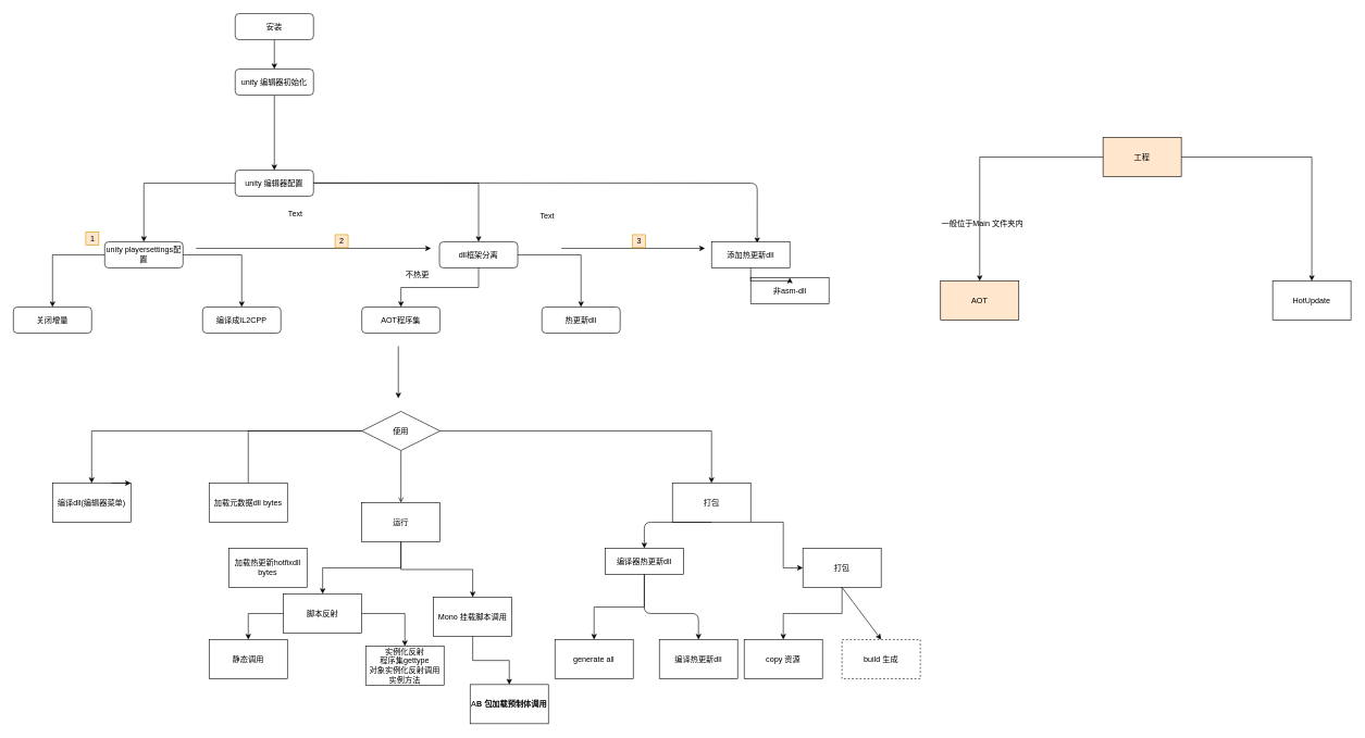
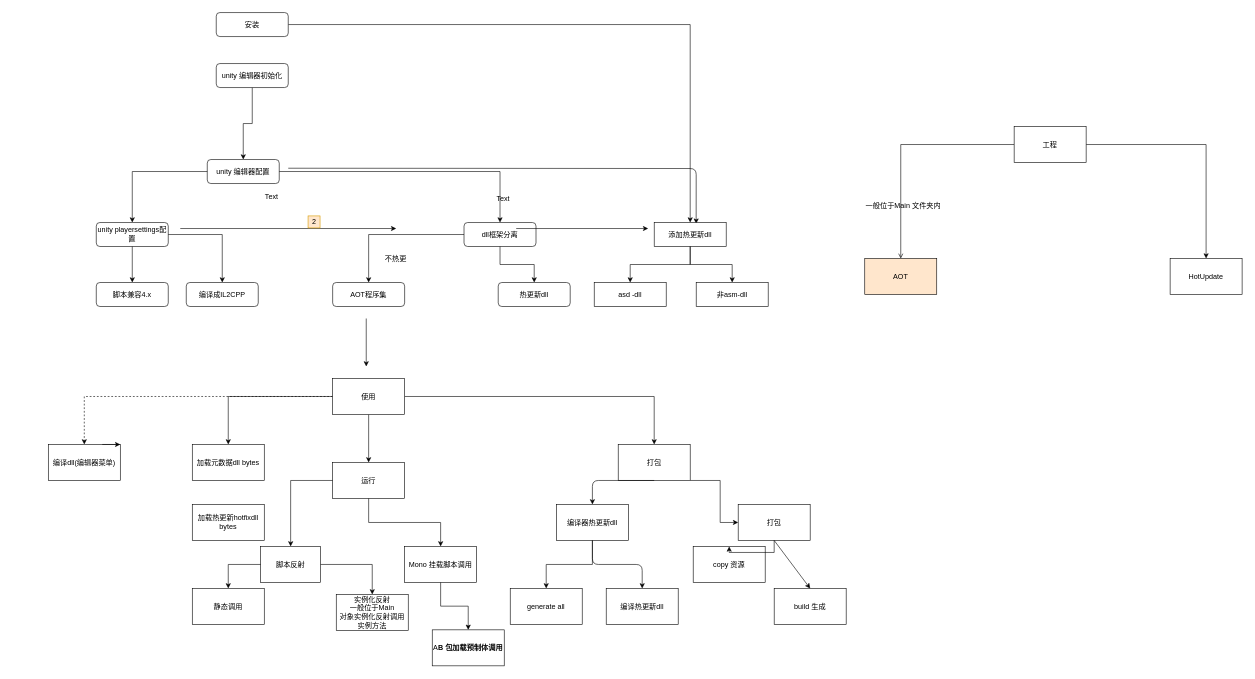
- <mxCell id="2" value="" style="edgeStyle=orthogonalEdgeStyle;rounded=0;orthogonalLoop=1;jettySize=auto;html=1;" parent="1" source="3" target="5" edge="1"><mxGeometry relative="1" as="geometry" /></mxCell>
+ <mxCell id="2" value="" style="edgeStyle=orthogonalEdgeStyle;rounded=0;orthogonalLoop=1;jettySize=auto;html=1;" parent="1" source="3" target="26" edge="1"><mxGeometry relative="1" as="geometry" /></mxCell>
- <mxCell id="74" value="工程" style="whiteSpace=wrap;html=1;fillColor=#ffe6cc;" vertex="1" parent="1"><mxGeometry x="1690" y="210" width="120" height="60" as="geometry" /></mxCell>
+ <mxCell id="74" value="工程" style="whiteSpace=wrap;html=1;" vertex="1" parent="1"><mxGeometry x="1690" y="210" width="120" height="60" as="geometry" /></mxCell>
- <mxCell id="7" value="unity 编辑器配置&lt;br&gt;" style="rounded=1;whiteSpace=wrap;html=1;fontSize=12;glass=0;strokeWidth=1;shadow=0;" parent="6" vertex="1"><mxGeometry x="340" width="120" height="40" as="geometry" /></mxCell>
+ <mxCell id="7" value="unity 编辑器配置&lt;br&gt;" style="rounded=1;whiteSpace=wrap;html=1;fontSize=12;glass=0;strokeWidth=1;shadow=0;" parent="6" vertex="1"><mxGeometry x="325" y="5" width="120" height="40" as="geometry" /></mxCell>
- <mxCell id="23" value="1" style="text;html=1;align=center;verticalAlign=middle;resizable=0;points=[];autosize=1;fillColor=#ffe6cc;strokeColor=#d79b00;" parent="6" vertex="1"><mxGeometry x="111" y="95" width="20" height="20" as="geometry" /></mxCell>
- <mxCell id="33" value="3" style="text;html=1;align=center;verticalAlign=middle;resizable=0;points=[];autosize=1;fillColor=#ffe6cc;strokeColor=#d79b00;" parent="6" vertex="1"><mxGeometry x="949" y="99" width="20" height="20" as="geometry" /></mxCell>
- <mxCell id="21" value="" style="edgeStyle=orthogonalEdgeStyle;rounded=0;orthogonalLoop=1;jettySize=auto;html=1;" parent="6" source="14" target="20" edge="1"><mxGeometry relative="1" as="geometry" /></mxCell>
- <mxCell id="8" value="dll框架分离" style="rounded=1;whiteSpace=wrap;html=1;fontSize=12;glass=0;strokeWidth=1;shadow=0;" parent="6" vertex="1"><mxGeometry x="653" y="110" width="120" height="40" as="geometry" /></mxCell>
+ <mxCell id="8" value="dll框架分离" style="rounded=1;whiteSpace=wrap;html=1;fontSize=12;glass=0;strokeWidth=1;shadow=0;" parent="6" vertex="1"><mxGeometry x="753" y="110" width="120" height="40" as="geometry" /></mxCell>
- <mxCell id="24" value="不热更" style="text;html=1;align=center;verticalAlign=middle;resizable=0;points=[];autosize=1;" parent="6" vertex="1"><mxGeometry x="594" y="150" width="50" height="20" as="geometry" /></mxCell>
+ <mxCell id="24" value="不热更" style="text;html=1;align=center;verticalAlign=middle;resizable=0;points=[];autosize=1;" parent="6" vertex="1"><mxGeometry x="614" y="160" width="50" height="20" as="geometry" /></mxCell>
- <mxCell id="72" value="" style="edgeStyle=orthogonalEdgeStyle;rounded=0;orthogonalLoop=1;jettySize=auto;html=1;" edge="1" parent="1" source="74" target="75"><mxGeometry relative="1" as="geometry" /></mxCell>
+ <mxCell id="72" value="" style="edgeStyle=orthogonalEdgeStyle;rounded=0;orthogonalLoop=1;jettySize=auto;html=1;endArrow=open;" edge="1" parent="1" source="74" target="75"><mxGeometry relative="1" as="geometry" /></mxCell>
+ <mxCell id="30" value="" style="edgeStyle=orthogonalEdgeStyle;rounded=0;orthogonalLoop=1;jettySize=auto;html=1;" parent="6" source="26" target="29" edge="1"><mxGeometry relative="1" as="geometry" /></mxCell>
- <mxCell id="27" value="非asm-dll" style="rounded=0;whiteSpace=wrap;html=1;" parent="6" vertex="1"><mxGeometry x="1130" y="165" width="120" height="40" as="geometry" /></mxCell>
+ <mxCell id="27" value="非asm-dll" style="rounded=0;whiteSpace=wrap;html=1;" parent="6" vertex="1"><mxGeometry x="1140" y="210" width="120" height="40" as="geometry" /></mxCell>
+ <mxCell id="19" value="" style="edgeStyle=orthogonalEdgeStyle;rounded=0;orthogonalLoop=1;jettySize=auto;html=1;" parent="6" source="14" target="18" edge="1"><mxGeometry relative="1" as="geometry" /></mxCell>
- <mxCell id="20" value="关闭增量" style="rounded=1;whiteSpace=wrap;html=1;fontSize=12;glass=0;strokeWidth=1;shadow=0;" parent="6" vertex="1"><mxGeometry y="210" width="120" height="40" as="geometry" /></mxCell>
+ <mxCell id="18" value="脚本兼容4.x" style="rounded=1;whiteSpace=wrap;html=1;fontSize=12;glass=0;strokeWidth=1;shadow=0;" parent="6" vertex="1"><mxGeometry x="140" y="210" width="120" height="40" as="geometry" /></mxCell>
+ <mxCell id="29" value="asd -dll" style="rounded=0;whiteSpace=wrap;html=1;" parent="6" vertex="1"><mxGeometry x="970" y="210" width="120" height="40" as="geometry" /></mxCell>
- <mxCell id="36" value="" style="edgeStyle=orthogonalEdgeStyle;rounded=0;orthogonalLoop=1;jettySize=auto;html=1;" parent="1" source="40" target="42" edge="1"><mxGeometry relative="1" as="geometry" /></mxCell>
+ <mxCell id="36" value="" style="edgeStyle=orthogonalEdgeStyle;rounded=0;orthogonalLoop=1;jettySize=auto;html=1;dashed=1;" parent="1" source="40" target="42" edge="1"><mxGeometry relative="1" as="geometry" /></mxCell>
- <mxCell id="40" value="使用" style="rhombus;whiteSpace=wrap;html=1;" parent="1" vertex="1"><mxGeometry x="554" y="630" width="120" height="60" as="geometry" /></mxCell>
+ <mxCell id="40" value="使用" style="rounded=0;whiteSpace=wrap;html=1;" parent="1" vertex="1"><mxGeometry x="554" y="630" width="120" height="60" as="geometry" /></mxCell>
- <mxCell id="37" value="" style="edgeStyle=orthogonalEdgeStyle;rounded=0;orthogonalLoop=1;jettySize=auto;html=1;endArrow=none;" parent="1" source="40" target="41" edge="1"><mxGeometry relative="1" as="geometry" /></mxCell>
+ <mxCell id="37" value="" style="edgeStyle=orthogonalEdgeStyle;rounded=0;orthogonalLoop=1;jettySize=auto;html=1;" parent="1" source="40" target="41" edge="1"><mxGeometry relative="1" as="geometry" /></mxCell>
- <mxCell id="38" value="" style="edgeStyle=orthogonalEdgeStyle;rounded=0;orthogonalLoop=1;jettySize=auto;html=1;endArrow=open;" parent="1" source="40" target="60" edge="1"><mxGeometry relative="1" as="geometry" /></mxCell>
+ <mxCell id="38" value="" style="edgeStyle=orthogonalEdgeStyle;rounded=0;orthogonalLoop=1;jettySize=auto;html=1;" parent="1" source="40" target="60" edge="1"><mxGeometry relative="1" as="geometry" /></mxCell>
- <mxCell id="53" value="编译器热更新dll" style="rounded=0;whiteSpace=wrap;html=1;" parent="45" vertex="1"><mxGeometry x="77" y="100" width="120" height="40" as="geometry" /></mxCell>
+ <mxCell id="53" value="编译器热更新dll" style="rounded=0;whiteSpace=wrap;html=1;" parent="45" vertex="1"><mxGeometry x="77" y="100" width="120" height="60" as="geometry" /></mxCell>
- <mxCell id="69" value="加载热更新hotfixdll bytes" style="rounded=0;whiteSpace=wrap;html=1;" parent="59" vertex="1"><mxGeometry x="30" y="70" width="120" height="60" as="geometry" /></mxCell>
+ <mxCell id="69" value="加载热更新hotfixdll bytes" style="rounded=0;whiteSpace=wrap;html=1;" parent="59" vertex="1"><mxGeometry y="70" width="120" height="60" as="geometry" /></mxCell>
- <mxCell id="61" value="脚本反射" style="rounded=0;whiteSpace=wrap;html=1;" parent="59" vertex="1"><mxGeometry x="114" y="140" width="120" height="60" as="geometry" /></mxCell>
+ <mxCell id="61" value="脚本反射" style="rounded=0;whiteSpace=wrap;html=1;" parent="59" vertex="1"><mxGeometry x="114" y="140" width="100" height="60" as="geometry" /></mxCell>
- <mxCell id="65" value="Mono 挂载脚本调用" style="rounded=0;whiteSpace=wrap;html=1;" parent="59" vertex="1"><mxGeometry x="344" y="145" width="120" height="60" as="geometry" /></mxCell>
+ <mxCell id="65" value="Mono 挂载脚本调用" style="rounded=0;whiteSpace=wrap;html=1;" parent="59" vertex="1"><mxGeometry x="354" y="140" width="120" height="60" as="geometry" /></mxCell>
- <mxCell id="49" value="copy 资源" style="rounded=0;whiteSpace=wrap;html=1;" parent="45" vertex="1"><mxGeometry x="290" y="240" width="120" height="60" as="geometry" /></mxCell>
+ <mxCell id="49" value="copy 资源" style="rounded=0;whiteSpace=wrap;html=1;" parent="45" vertex="1"><mxGeometry x="305" y="170" width="120" height="60" as="geometry" /></mxCell>
- <mxCell id="57" value="build 生成" style="rounded=0;whiteSpace=wrap;html=1;dashed=1;" parent="45" vertex="1"><mxGeometry x="440" y="240" width="120" height="60" as="geometry" /></mxCell>
+ <mxCell id="57" value="build 生成" style="rounded=0;whiteSpace=wrap;html=1;" parent="45" vertex="1"><mxGeometry x="440" y="240" width="120" height="60" as="geometry" /></mxCell>
- <mxCell id="63" value="实例化反射&lt;br&gt;程序集gettype&lt;br&gt;对象实例化反射调用实例方法" style="rounded=0;whiteSpace=wrap;html=1;" parent="59" vertex="1"><mxGeometry x="240" y="220" width="120" height="60" as="geometry" /></mxCell>
+ <mxCell id="63" value="实例化反射&lt;br&gt;一般位于Main&lt;br&gt;对象实例化反射调用实例方法" style="rounded=0;whiteSpace=wrap;html=1;" parent="59" vertex="1"><mxGeometry x="240" y="220" width="120" height="60" as="geometry" /></mxCell>
